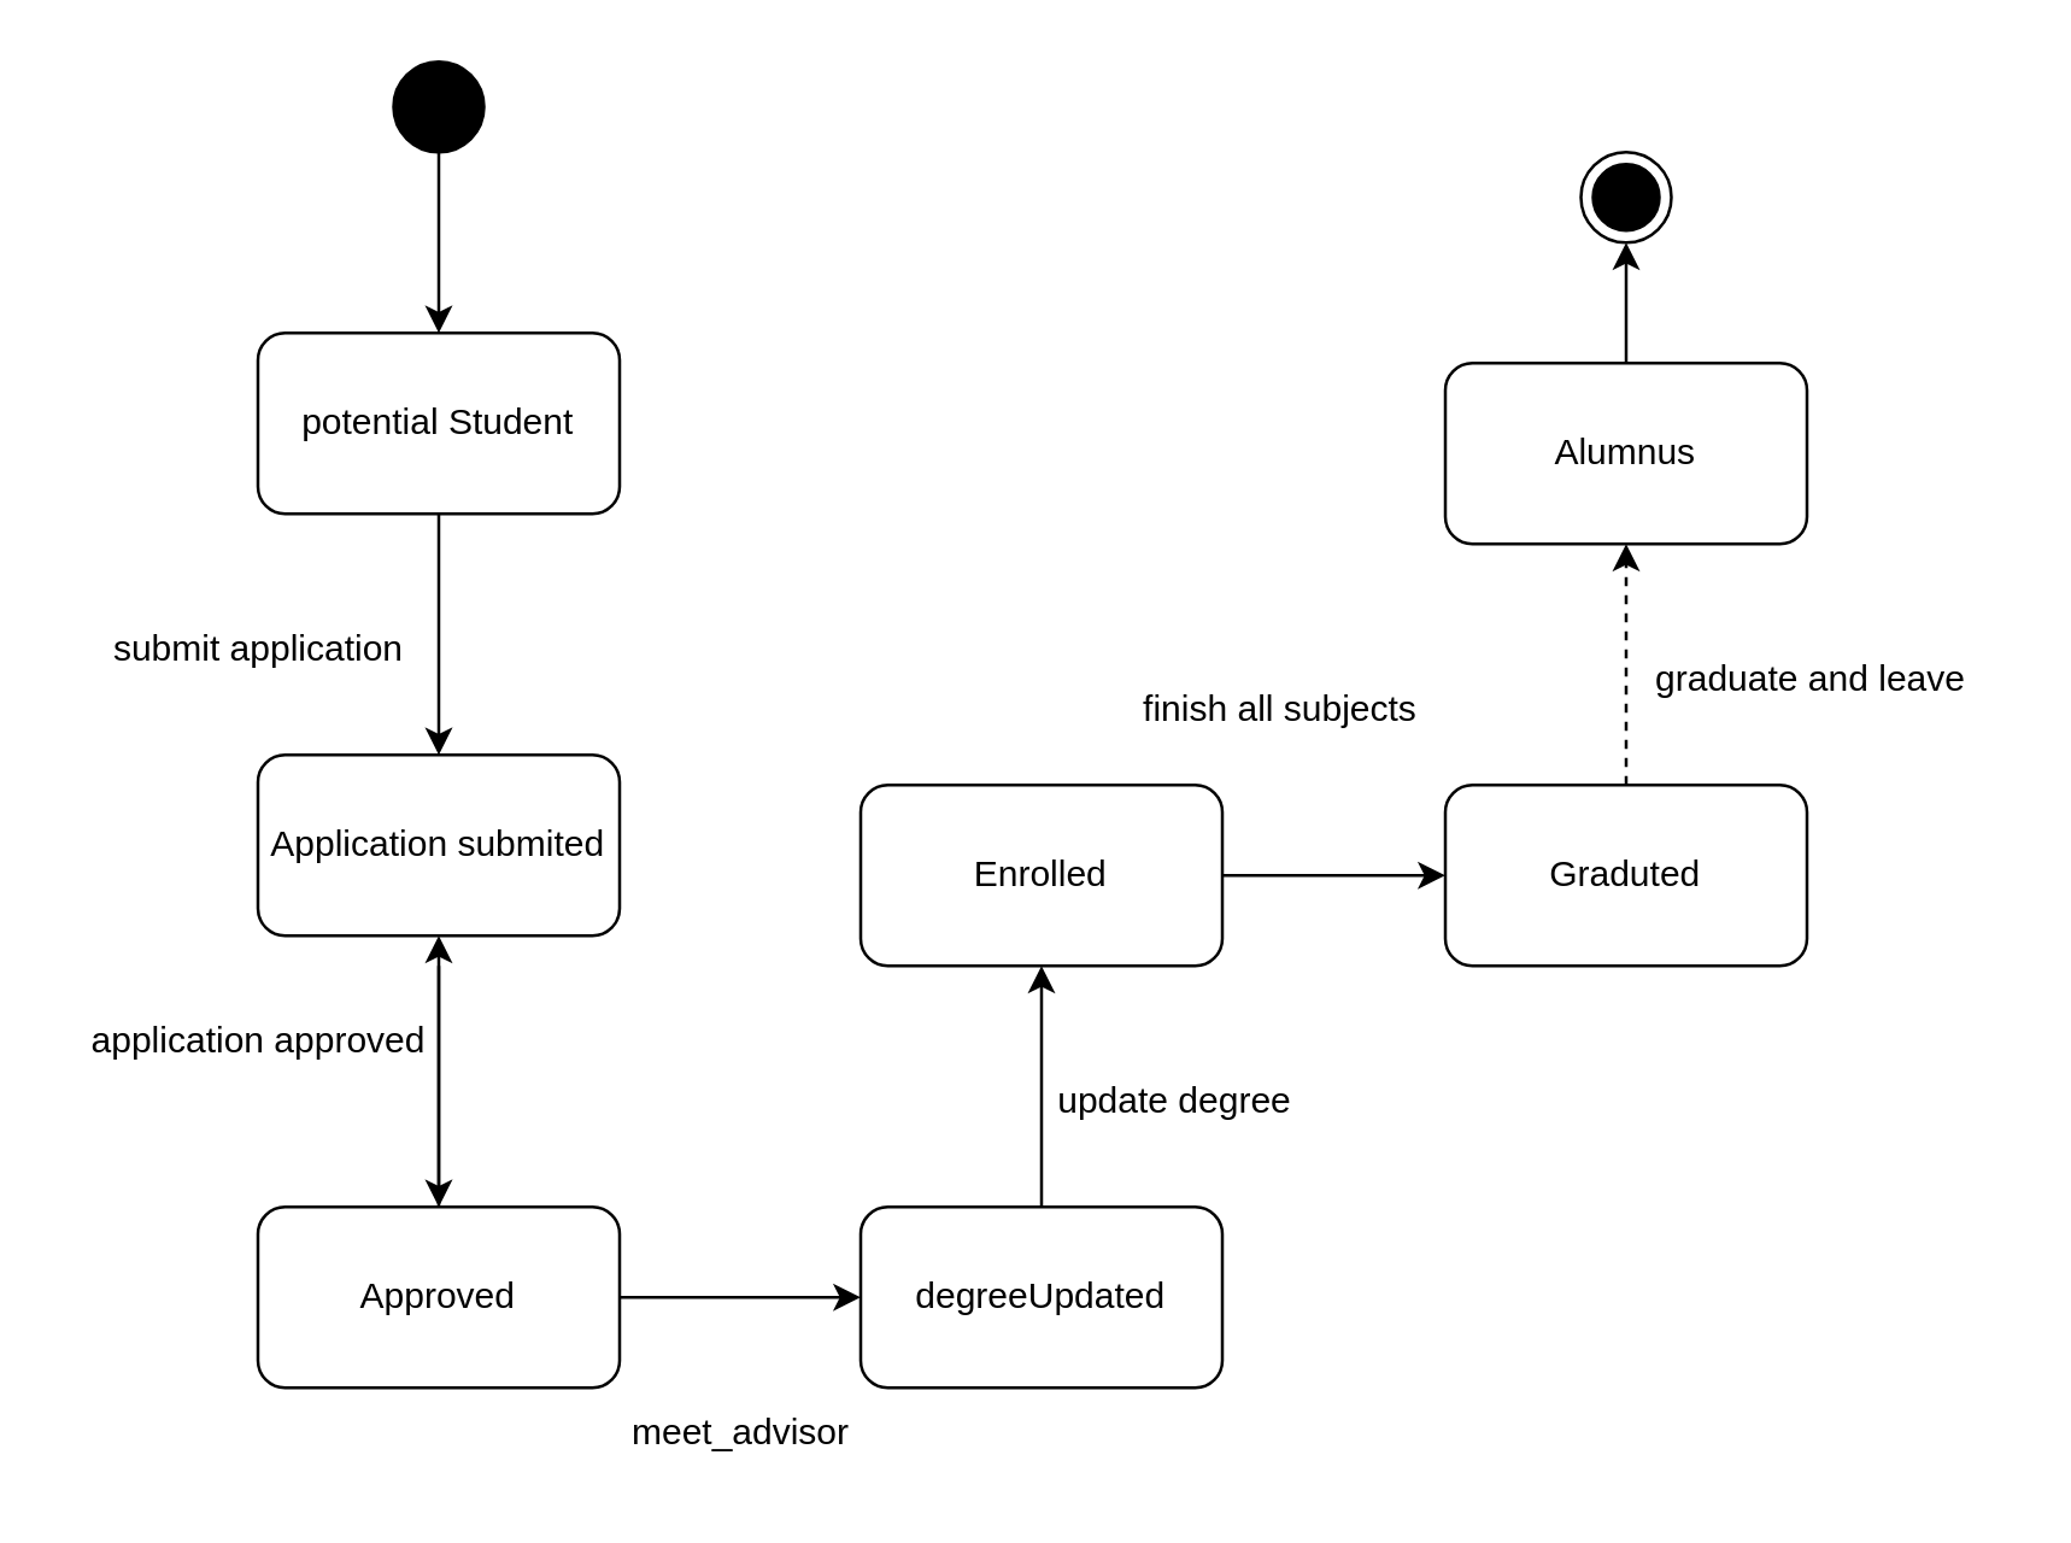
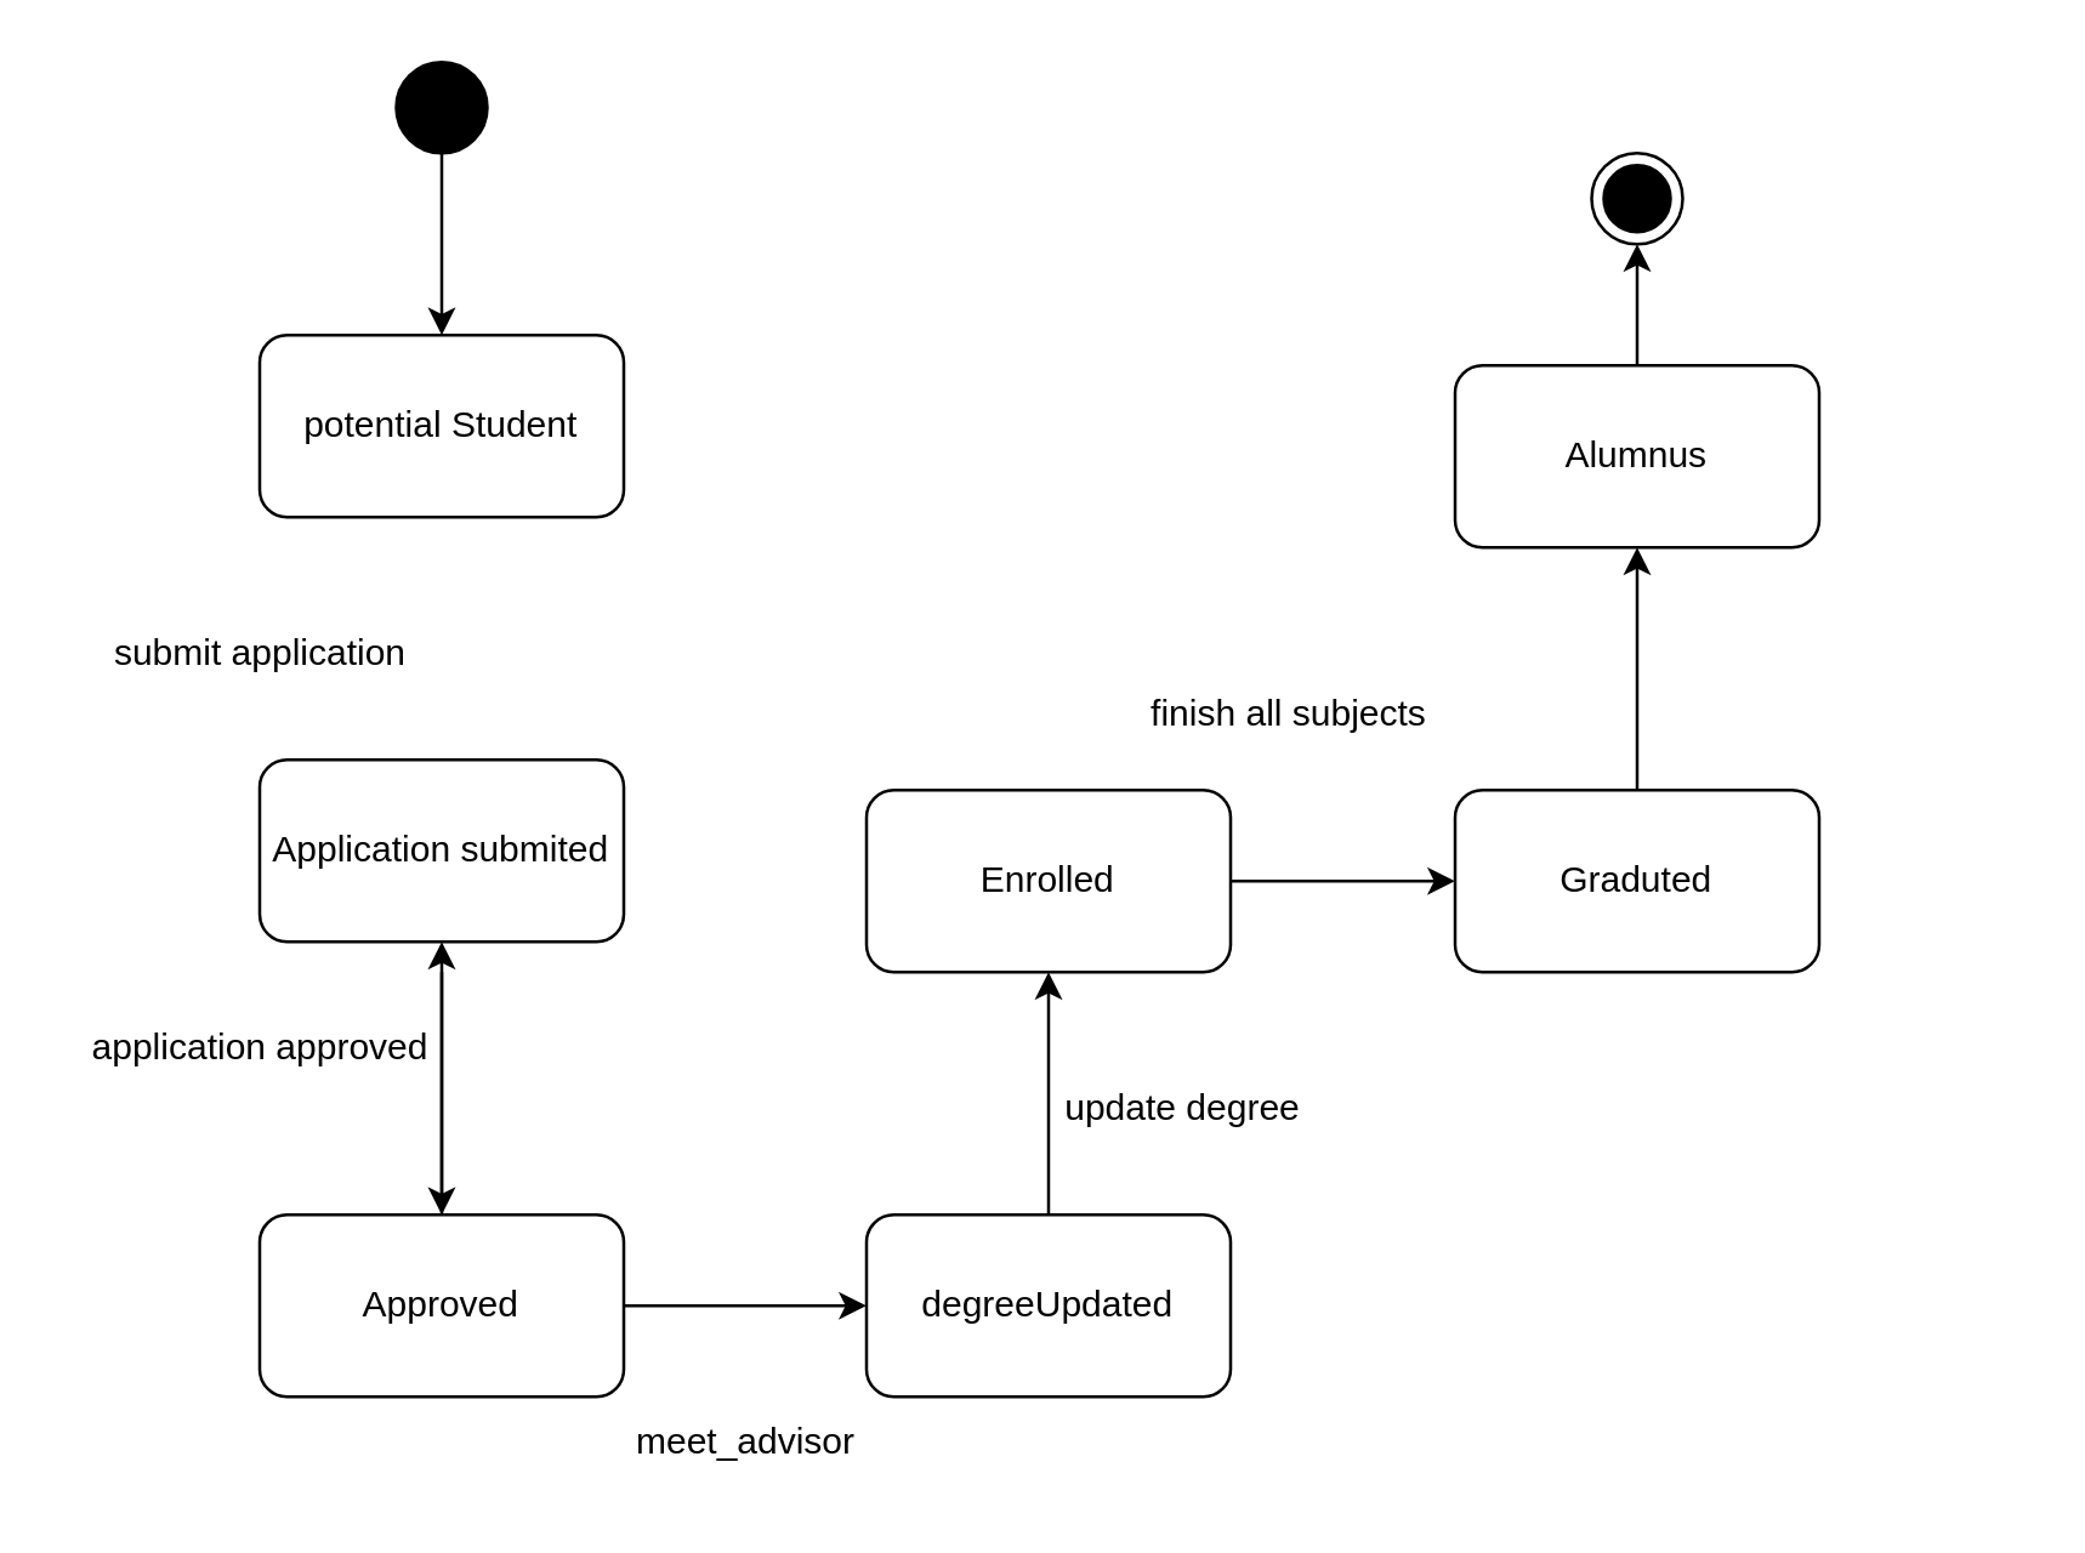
- <mxCell id="19" style="edgeStyle=orthogonalEdgeStyle;rounded=0;orthogonalLoop=1;jettySize=auto;html=1;exitX=0.5;exitY=1;exitDx=0;exitDy=0;entryX=0.5;entryY=0;entryDx=0;entryDy=0;" edge="1" parent="1" source="20" target="18"><mxGeometry relative="1" as="geometry" /></mxCell>
- <mxCell id="12" value="" style="edgeStyle=orthogonalEdgeStyle;rounded=0;orthogonalLoop=1;jettySize=auto;html=1;dashed=1;" edge="1" parent="1" source="13" target="16"><mxGeometry relative="1" as="geometry" /></mxCell>
+ <mxCell id="12" value="" style="edgeStyle=orthogonalEdgeStyle;rounded=0;orthogonalLoop=1;jettySize=auto;html=1;" edge="1" parent="1" source="13" target="16"><mxGeometry relative="1" as="geometry" /></mxCell>
- <mxCell id="17" value="graduate and leave" style="text;html=1;align=center;verticalAlign=middle;resizable=0;points=[];autosize=1;strokeColor=none;fillColor=none;" vertex="1" parent="1"><mxGeometry x="535" y="210" width="130" height="30" as="geometry" /></mxCell>
